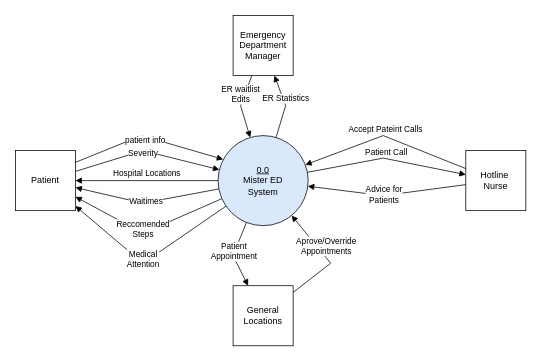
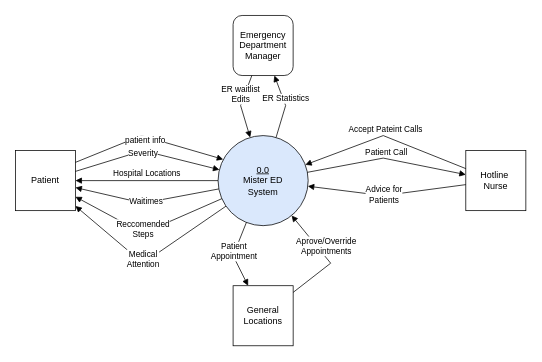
- <mxCell id="6" value="Emergency Department Manager" style="whiteSpace=wrap;html=1;aspect=fixed;" parent="1" vertex="1"><mxGeometry x="310" y="20" width="80" height="80" as="geometry" /></mxCell>
+ <mxCell id="6" value="Emergency Department Manager" style="whiteSpace=wrap;html=1;aspect=fixed;rounded=1;" parent="1" vertex="1"><mxGeometry x="310" y="20" width="80" height="80" as="geometry" /></mxCell>
